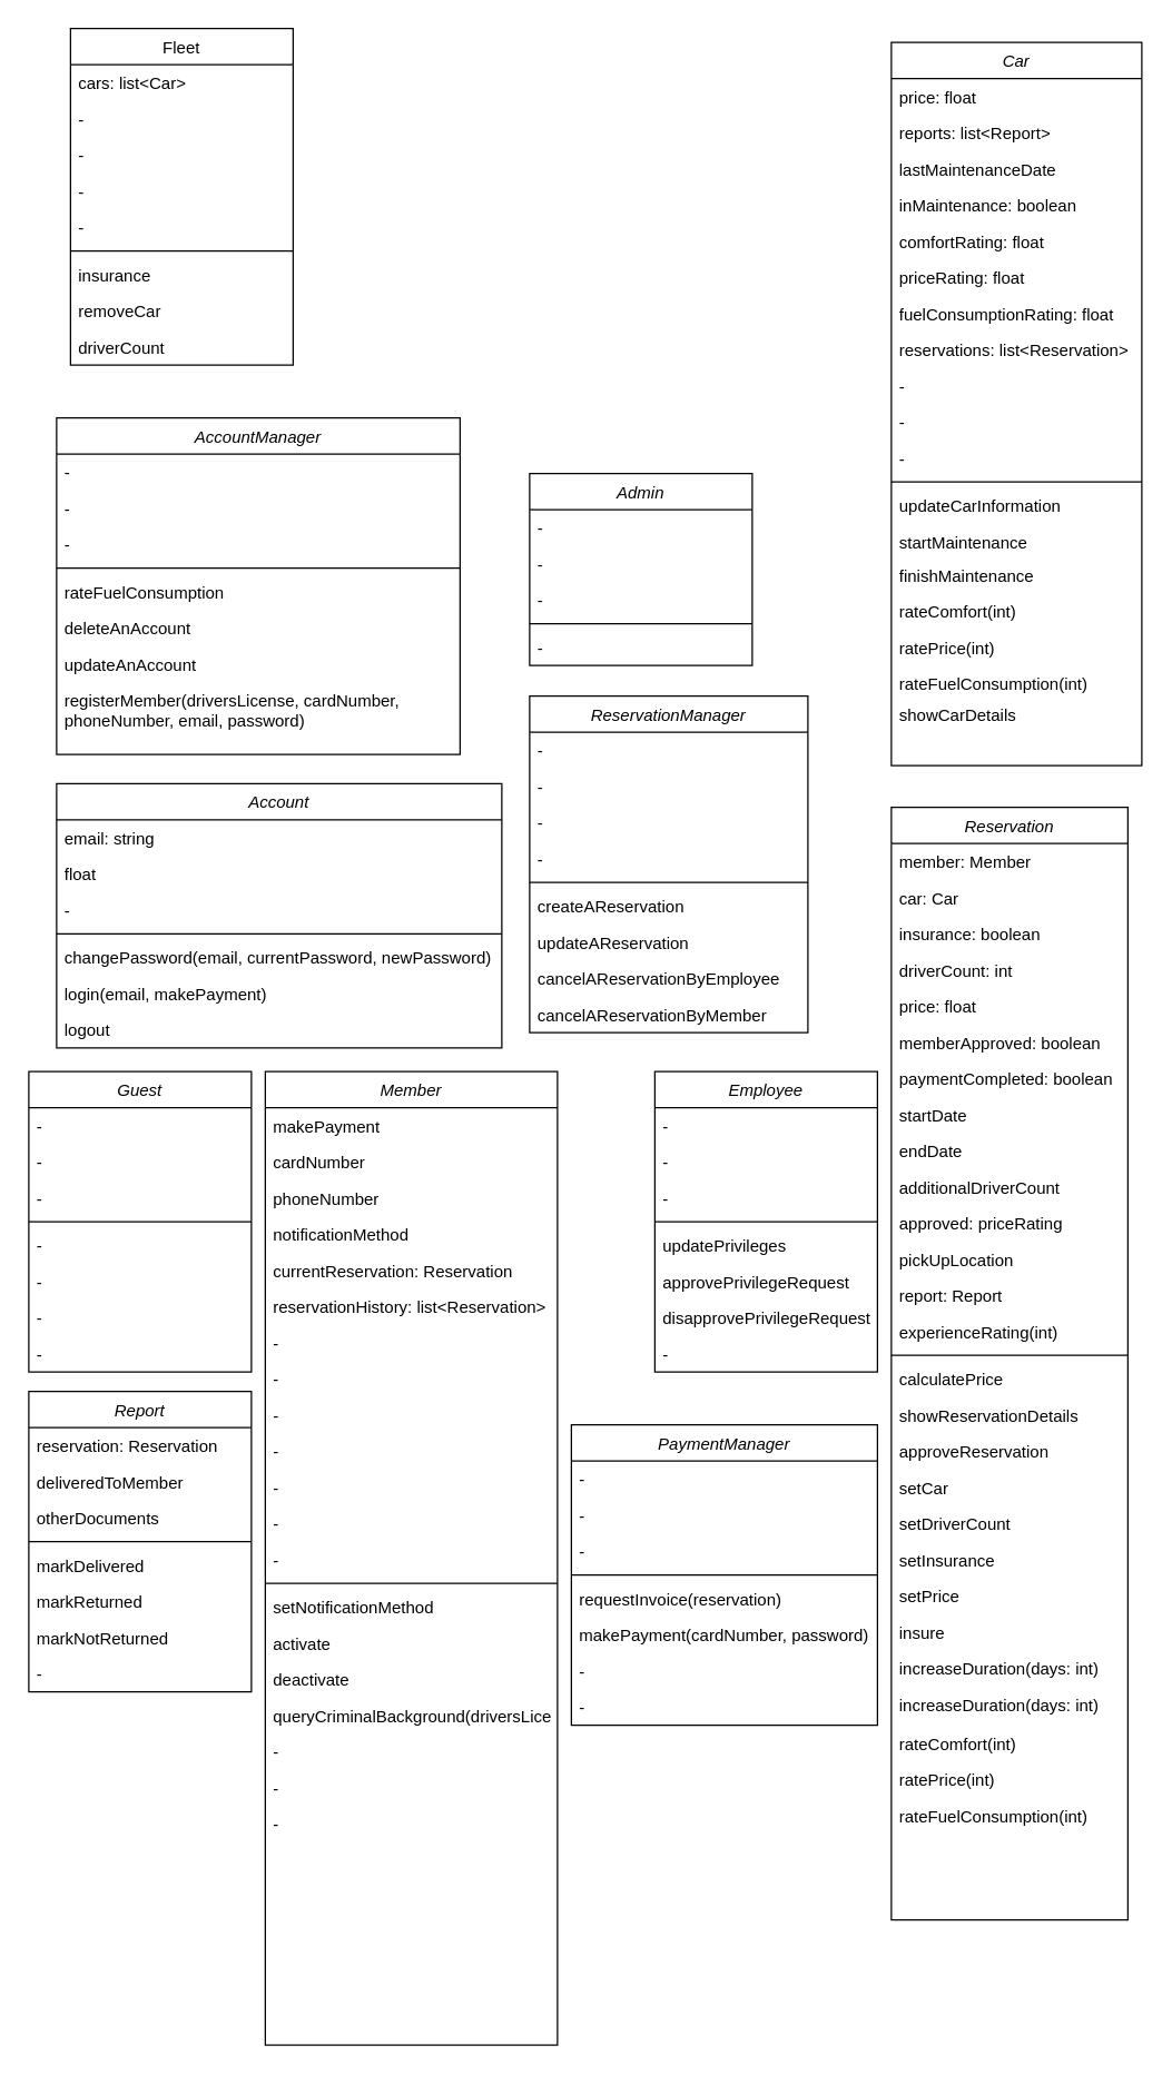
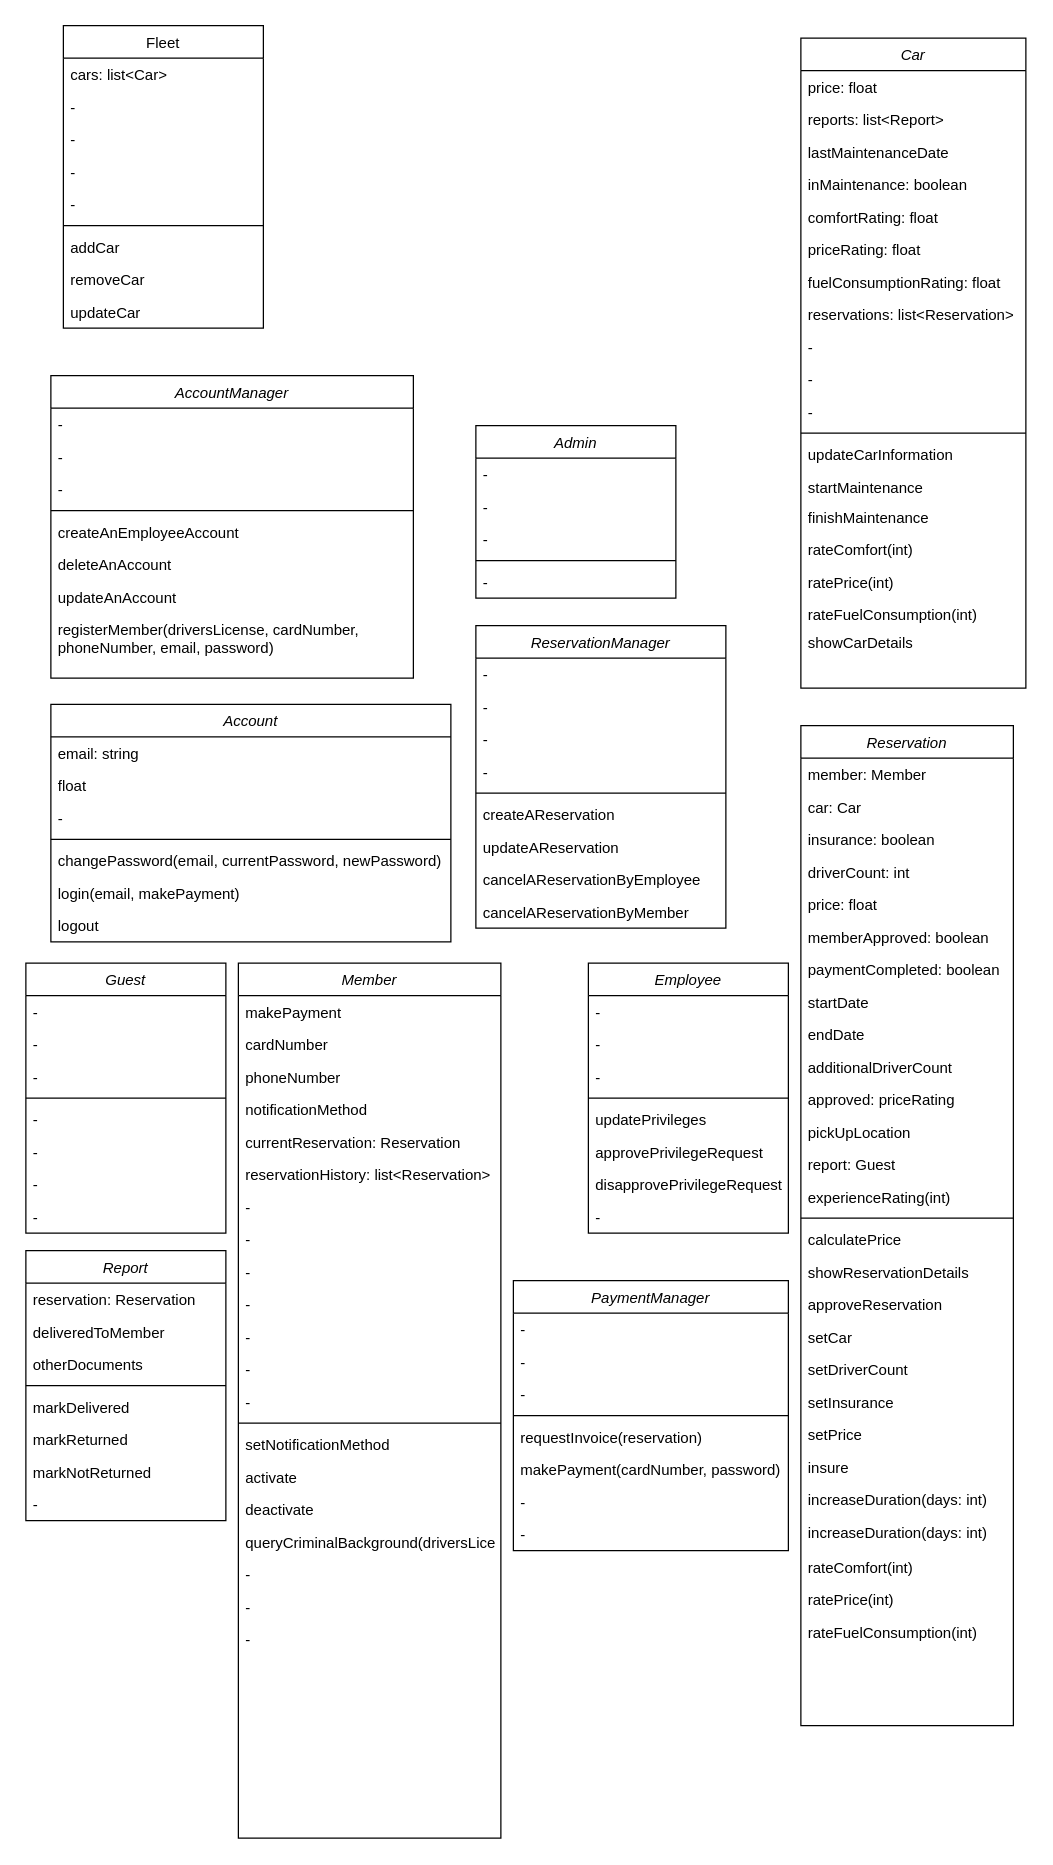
- <mxCell id="15" value="insurance" style="text;align=left;verticalAlign=top;spacingLeft=4;spacingRight=4;overflow=hidden;rotatable=0;points=[[0,0.5],[1,0.5]];portConstraint=eastwest;" parent="8" vertex="1"><mxGeometry y="164" width="160" height="26" as="geometry" /></mxCell>
+ <mxCell id="15" value="addCar" style="text;align=left;verticalAlign=top;spacingLeft=4;spacingRight=4;overflow=hidden;rotatable=0;points=[[0,0.5],[1,0.5]];portConstraint=eastwest;" parent="8" vertex="1"><mxGeometry y="164" width="160" height="26" as="geometry" /></mxCell>
- <mxCell id="17" value="driverCount" style="text;align=left;verticalAlign=top;spacingLeft=4;spacingRight=4;overflow=hidden;rotatable=0;points=[[0,0.5],[1,0.5]];portConstraint=eastwest;" vertex="1" parent="8"><mxGeometry y="216" width="160" height="26" as="geometry" /></mxCell>
+ <mxCell id="17" value="updateCar" style="text;align=left;verticalAlign=top;spacingLeft=4;spacingRight=4;overflow=hidden;rotatable=0;points=[[0,0.5],[1,0.5]];portConstraint=eastwest;" vertex="1" parent="8"><mxGeometry y="216" width="160" height="26" as="geometry" /></mxCell>
- <mxCell id="40" value="rateFuelConsumption" style="text;align=left;verticalAlign=top;spacingLeft=4;spacingRight=4;overflow=hidden;rotatable=0;points=[[0,0.5],[1,0.5]];portConstraint=eastwest;" vertex="1" parent="35"><mxGeometry y="112" width="290" height="26" as="geometry" /></mxCell>
+ <mxCell id="40" value="createAnEmployeeAccount" style="text;align=left;verticalAlign=top;spacingLeft=4;spacingRight=4;overflow=hidden;rotatable=0;points=[[0,0.5],[1,0.5]];portConstraint=eastwest;" vertex="1" parent="35"><mxGeometry y="112" width="290" height="26" as="geometry" /></mxCell>
- <mxCell id="81" value="report: Report" style="text;align=left;verticalAlign=top;spacingLeft=4;spacingRight=4;overflow=hidden;rotatable=0;points=[[0,0.5],[1,0.5]];portConstraint=eastwest;rounded=0;shadow=0;html=0;" vertex="1" parent="68"><mxGeometry y="338" width="170" height="26" as="geometry" /></mxCell>
+ <mxCell id="81" value="report: Guest" style="text;align=left;verticalAlign=top;spacingLeft=4;spacingRight=4;overflow=hidden;rotatable=0;points=[[0,0.5],[1,0.5]];portConstraint=eastwest;rounded=0;shadow=0;html=0;" vertex="1" parent="68"><mxGeometry y="338" width="170" height="26" as="geometry" /></mxCell>
